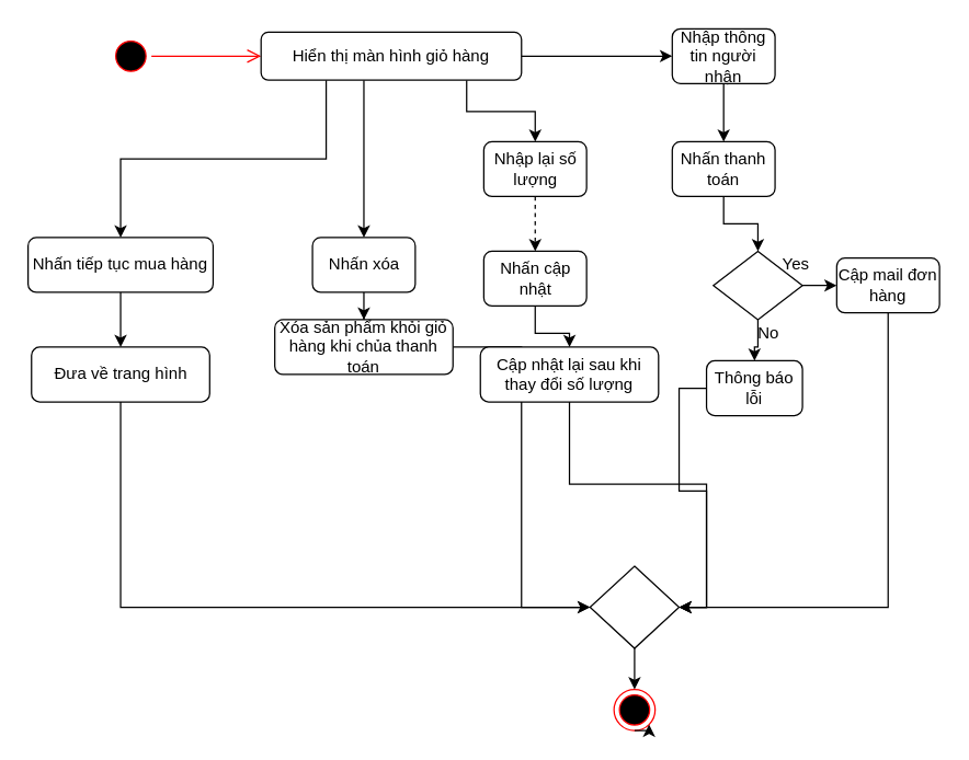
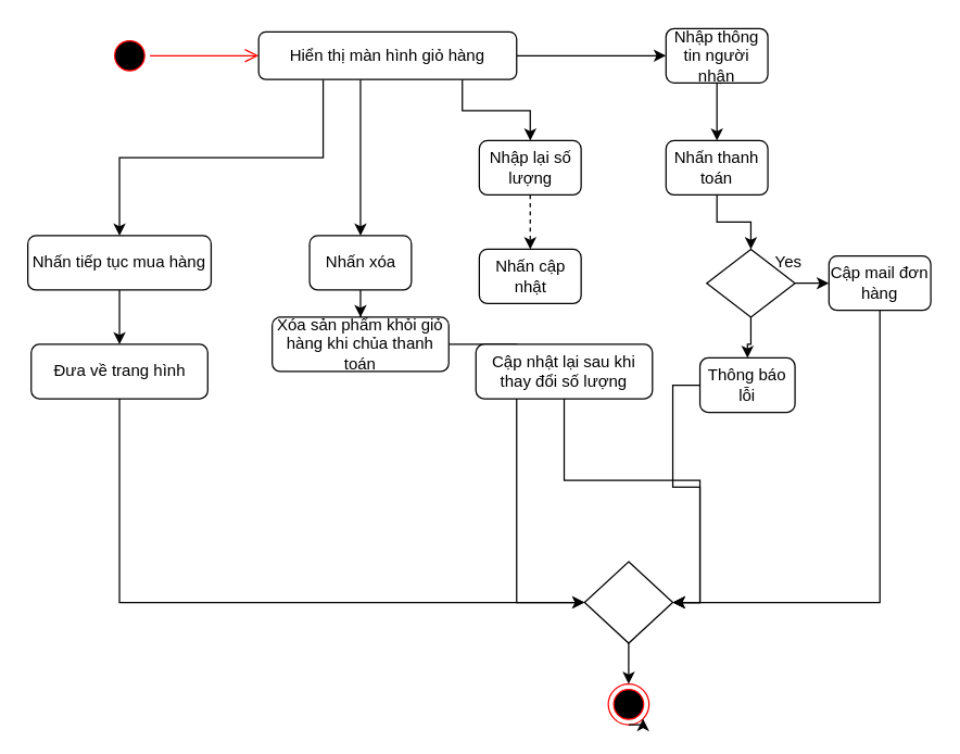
- <mxCell id="19" value="" style="edgeStyle=orthogonalEdgeStyle;rounded=0;orthogonalLoop=1;jettySize=auto;html=1;" edge="1" parent="1" source="20" target="22"><mxGeometry relative="1" as="geometry" /></mxCell>
- <mxCell id="39" value="No" style="text;html=1;align=center;verticalAlign=middle;resizable=0;points=[];autosize=1;strokeColor=none;fillColor=none;" vertex="1" parent="1"><mxGeometry x="545" y="233" width="30" height="20" as="geometry" /></mxCell>
